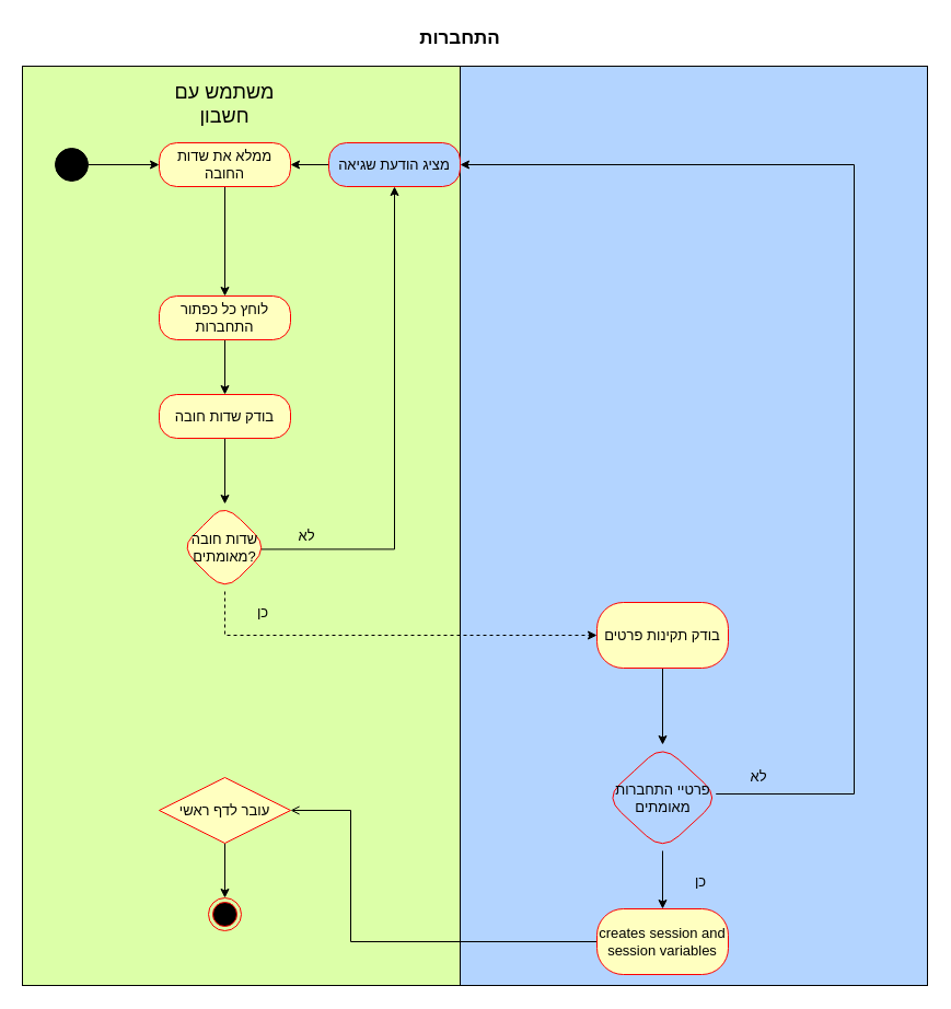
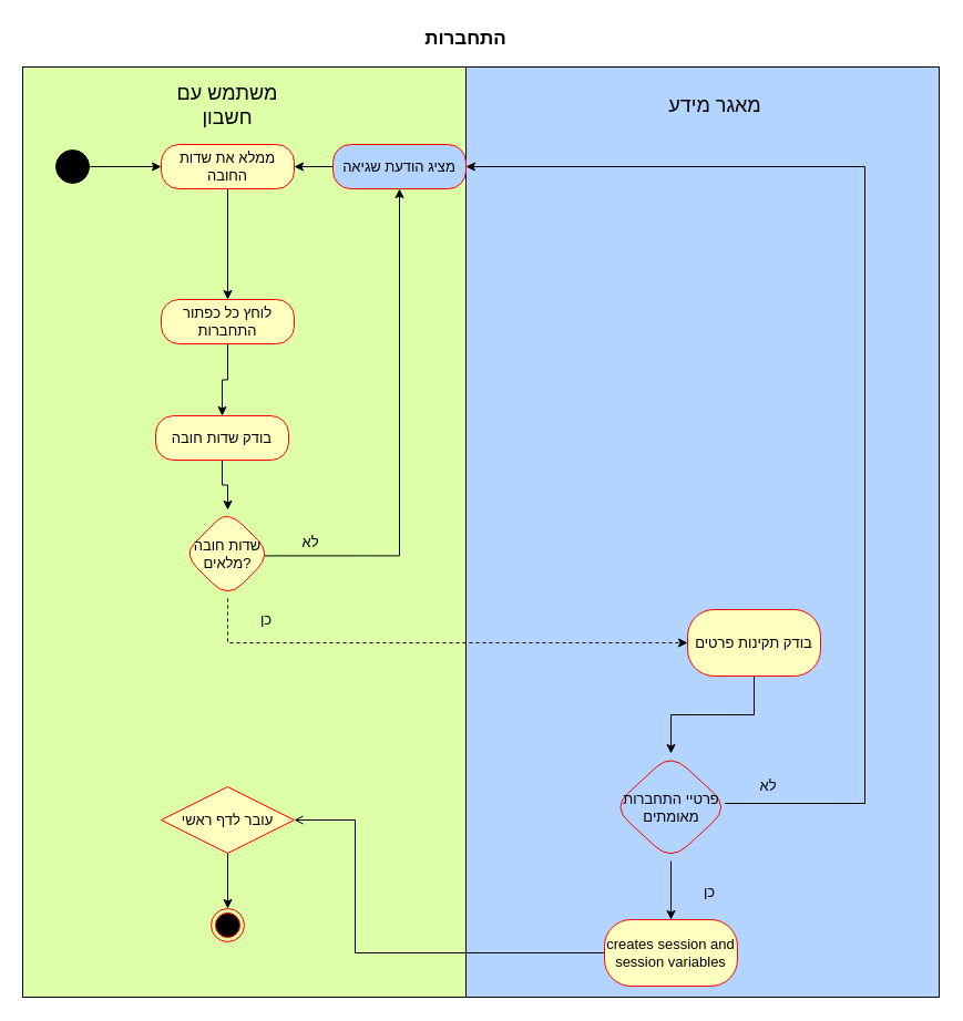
+ <mxCell id="6" value="&lt;font style=&quot;font-size: 18px&quot;&gt;מאגר מידע&lt;/font&gt;" style="text;html=1;strokeColor=none;fillColor=none;align=center;verticalAlign=middle;whiteSpace=wrap;rounded=0;" vertex="1" parent="1"><mxGeometry x="590" y="80" width="110" height="30" as="geometry" /></mxCell>
- <mxCell id="19" value="&lt;font style=&quot;font-size: 13px&quot;&gt;בודק שדות חובה&lt;/font&gt;" style="rounded=1;whiteSpace=wrap;html=1;arcSize=40;fontColor=#000000;fillColor=#ffffc0;strokeColor=#ff0000;fontSize=13;" vertex="1" parent="1"><mxGeometry x="145" y="360" width="120" height="40" as="geometry" /></mxCell>
+ <mxCell id="19" value="&lt;font style=&quot;font-size: 13px&quot;&gt;בודק שדות חובה&lt;/font&gt;" style="rounded=1;whiteSpace=wrap;html=1;arcSize=40;fontColor=#000000;fillColor=#ffffc0;strokeColor=#ff0000;fontSize=13;" vertex="1" parent="1"><mxGeometry x="140" y="375" width="120" height="40" as="geometry" /></mxCell>
- <mxCell id="24" value="שדות חובה מאומתים?" style="rhombus;whiteSpace=wrap;html=1;rounded=1;fontSize=13;fontColor=#000000;strokeColor=#ff0000;fillColor=#ffffc0;arcSize=40;" vertex="1" parent="1"><mxGeometry x="165" y="460" width="80" height="80" as="geometry" /></mxCell>
+ <mxCell id="24" value="שדות חובה מלאים?" style="rhombus;whiteSpace=wrap;html=1;rounded=1;fontSize=13;fontColor=#000000;strokeColor=#ff0000;fillColor=#ffffc0;arcSize=40;" vertex="1" parent="1"><mxGeometry x="165" y="460" width="80" height="80" as="geometry" /></mxCell>
- <mxCell id="28" value="בודק תקינות פרטים" style="whiteSpace=wrap;html=1;rounded=1;fontSize=13;fontColor=#000000;strokeColor=#ff0000;fillColor=#ffffc0;arcSize=40;" vertex="1" parent="1"><mxGeometry x="545" y="550" width="120" height="60" as="geometry" /></mxCell>
+ <mxCell id="28" value="בודק תקינות פרטים" style="whiteSpace=wrap;html=1;rounded=1;fontSize=13;fontColor=#000000;strokeColor=#ff0000;fillColor=#ffffc0;arcSize=40;" vertex="1" parent="1"><mxGeometry x="620" y="550" width="120" height="60" as="geometry" /></mxCell>
